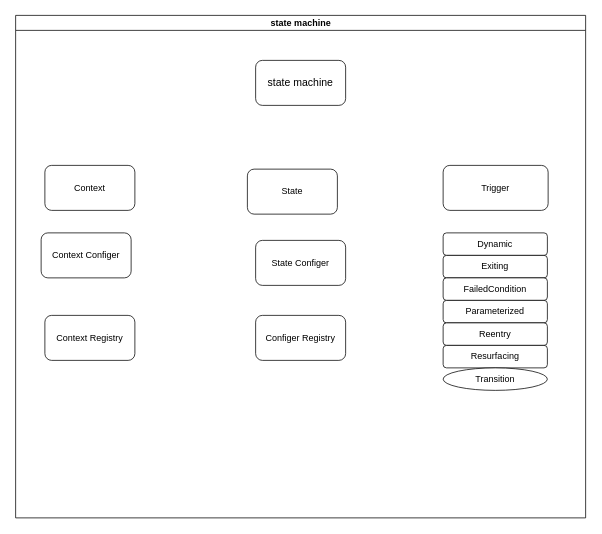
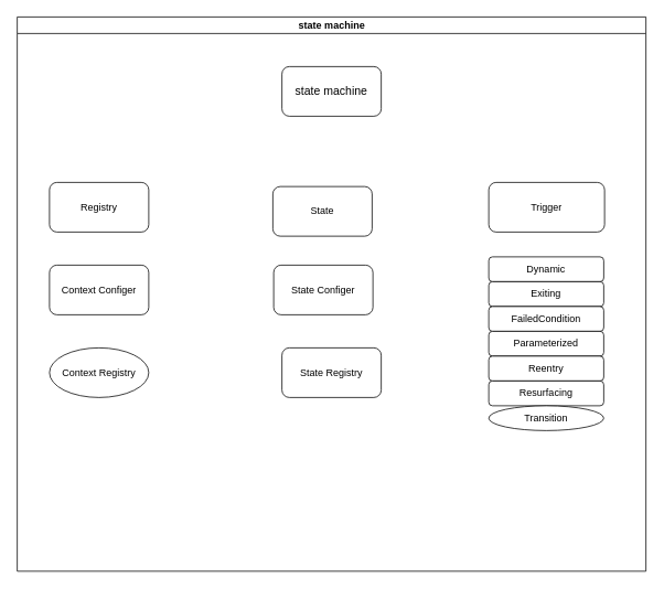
- <mxCell id="5" value="Context" style="rounded=1;whiteSpace=wrap;html=1;" vertex="1" parent="2"><mxGeometry x="39" y="200" width="120" height="60" as="geometry" /></mxCell>
+ <mxCell id="5" value="Registry" style="rounded=1;whiteSpace=wrap;html=1;" vertex="1" parent="2"><mxGeometry x="39" y="200" width="120" height="60" as="geometry" /></mxCell>
- <mxCell id="7" value="Context Configer" style="rounded=1;whiteSpace=wrap;html=1;" vertex="1" parent="2"><mxGeometry x="34" y="290" width="120" height="60" as="geometry" /></mxCell>
+ <mxCell id="7" value="Context Configer" style="rounded=1;whiteSpace=wrap;html=1;" vertex="1" parent="2"><mxGeometry x="39" y="300" width="120" height="60" as="geometry" /></mxCell>
- <mxCell id="9" value="State Configer" style="rounded=1;whiteSpace=wrap;html=1;" vertex="1" parent="2"><mxGeometry x="320" y="300" width="120" height="60" as="geometry" /></mxCell>
+ <mxCell id="9" value="State Configer" style="rounded=1;whiteSpace=wrap;html=1;" vertex="1" parent="2"><mxGeometry x="310" y="300" width="120" height="60" as="geometry" /></mxCell>
- <mxCell id="8" value="Context Registry" style="rounded=1;whiteSpace=wrap;html=1;" vertex="1" parent="2"><mxGeometry x="39" y="400" width="120" height="60" as="geometry" /></mxCell>
+ <mxCell id="8" value="Context Registry" style="ellipse;whiteSpace=wrap;html=1;" vertex="1" parent="2"><mxGeometry x="39" y="400" width="120" height="60" as="geometry" /></mxCell>
- <mxCell id="10" value="Configer Registry" style="rounded=1;whiteSpace=wrap;html=1;" vertex="1" parent="2"><mxGeometry x="320" y="400" width="120" height="60" as="geometry" /></mxCell>
+ <mxCell id="10" value="State Registry" style="rounded=1;whiteSpace=wrap;html=1;" vertex="1" parent="2"><mxGeometry x="320" y="400" width="120" height="60" as="geometry" /></mxCell>
